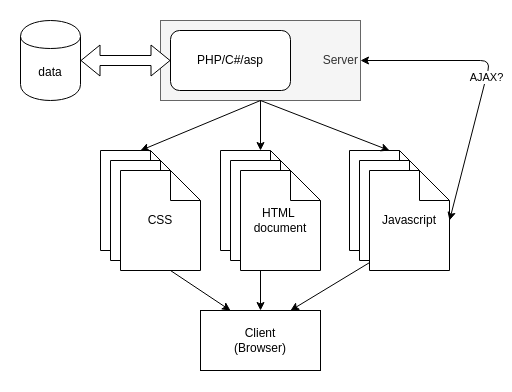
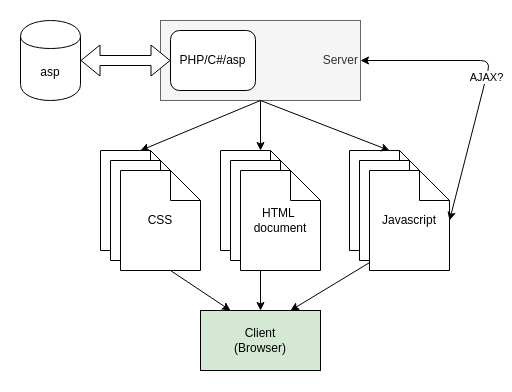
- <mxCell id="8" value="PHP/C#/asp" style="rounded=1;whiteSpace=wrap;html=1;" parent="1" vertex="1"><mxGeometry x="170" y="30" width="120" height="60" as="geometry" /></mxCell>
+ <mxCell id="8" value="PHP/C#/asp" style="rounded=1;whiteSpace=wrap;html=1;" parent="1" vertex="1"><mxGeometry x="170" y="30" width="85" height="60" as="geometry" /></mxCell>
- <mxCell id="4" value="data" style="shape=cylinder;whiteSpace=wrap;html=1;boundedLbl=1;backgroundOutline=1;" parent="1" vertex="1"><mxGeometry x="20" y="20" width="60" height="80" as="geometry" /></mxCell>
+ <mxCell id="4" value="asp" style="shape=cylinder;whiteSpace=wrap;html=1;boundedLbl=1;backgroundOutline=1;" parent="1" vertex="1"><mxGeometry x="20" y="20" width="60" height="80" as="geometry" /></mxCell>
- <mxCell id="3" value="Client&lt;br&gt;(Browser)&lt;br&gt;" style="rounded=0;whiteSpace=wrap;html=1;" parent="1" vertex="1"><mxGeometry x="200" y="310" width="120" height="60" as="geometry" /></mxCell>
+ <mxCell id="3" value="Client&lt;br&gt;(Browser)&lt;br&gt;" style="rounded=0;whiteSpace=wrap;html=1;fillColor=#d5e8d4;" parent="1" vertex="1"><mxGeometry x="200" y="310" width="120" height="60" as="geometry" /></mxCell>
